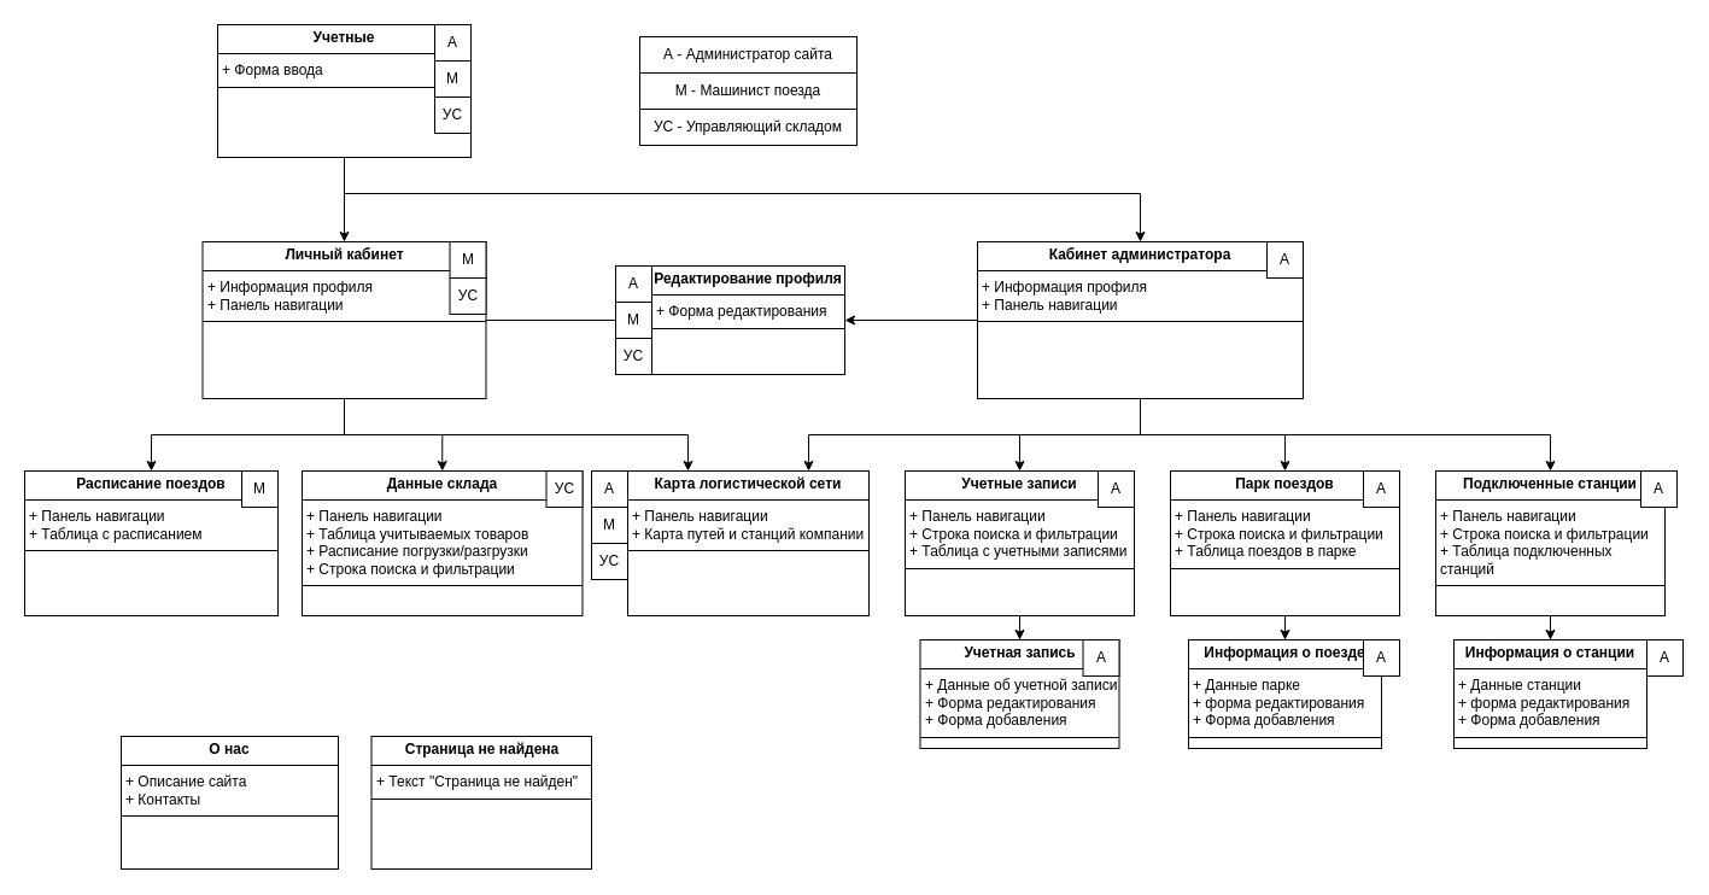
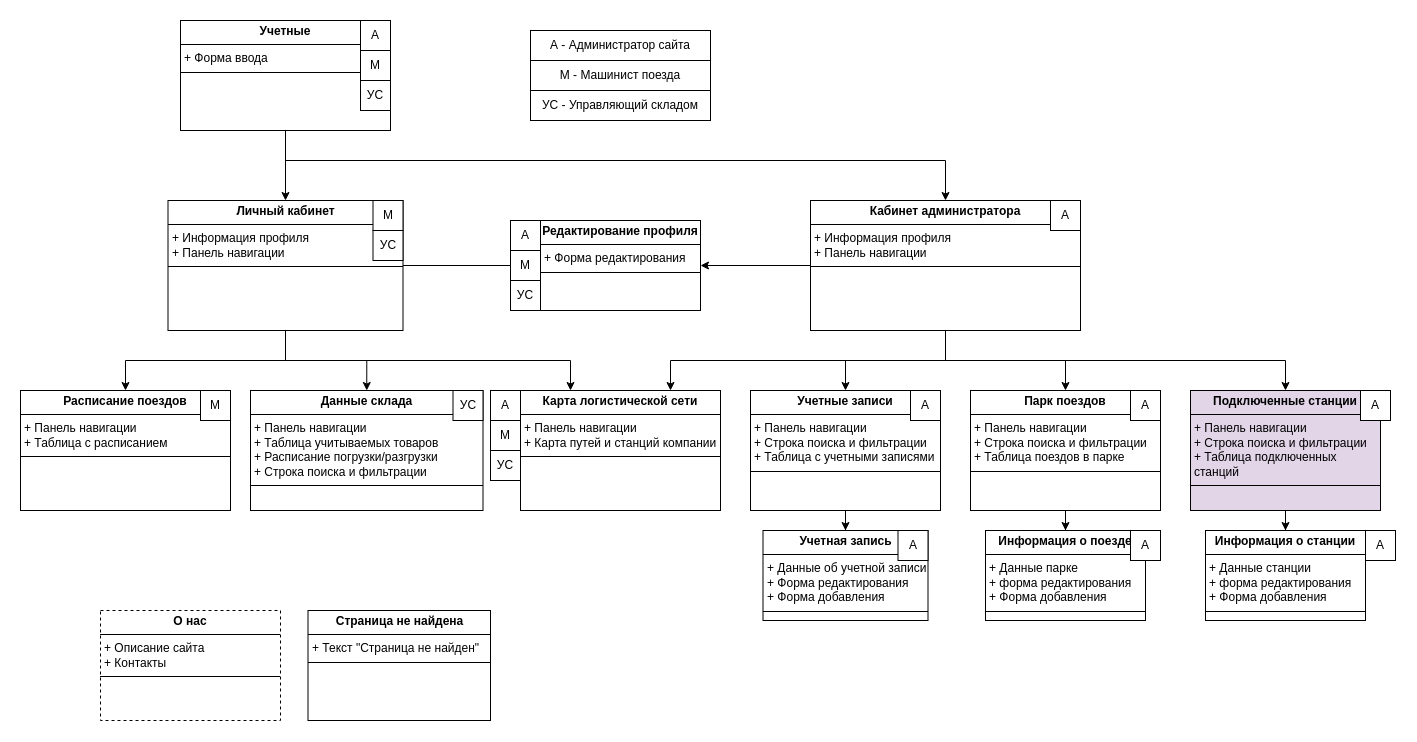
- <mxCell id="23" value="&lt;p style=&quot;margin:0px;margin-top:4px;text-align:center;&quot;&gt;&lt;b&gt;Подключенные станции&lt;/b&gt;&lt;/p&gt;&lt;hr size=&quot;1&quot; style=&quot;border-style:solid;&quot;&gt;&lt;p style=&quot;margin:0px;margin-left:4px;&quot;&gt;+&amp;nbsp;&lt;span style=&quot;background-color: initial;&quot;&gt;Панель навигации&lt;/span&gt;&lt;/p&gt;&lt;p style=&quot;margin:0px;margin-left:4px;&quot;&gt;&lt;span style=&quot;background-color: initial;&quot;&gt;+ Строка поиска и фильтрации&lt;/span&gt;&lt;/p&gt;&lt;p style=&quot;margin:0px;margin-left:4px;&quot;&gt;&lt;span style=&quot;background-color: initial;&quot;&gt;+ Таблица подключенных станций&lt;/span&gt;&lt;/p&gt;&lt;hr size=&quot;1&quot; style=&quot;border-style:solid;&quot;&gt;&lt;p style=&quot;margin:0px;margin-left:4px;&quot;&gt;&lt;br&gt;&lt;/p&gt;" style="verticalAlign=top;align=left;overflow=fill;html=1;whiteSpace=wrap;" vertex="1" parent="1"><mxGeometry x="1190" y="390" width="190" height="120" as="geometry" /></mxCell>
+ <mxCell id="23" value="&lt;p style=&quot;margin:0px;margin-top:4px;text-align:center;&quot;&gt;&lt;b&gt;Подключенные станции&lt;/b&gt;&lt;/p&gt;&lt;hr size=&quot;1&quot; style=&quot;border-style:solid;&quot;&gt;&lt;p style=&quot;margin:0px;margin-left:4px;&quot;&gt;+&amp;nbsp;&lt;span style=&quot;background-color: initial;&quot;&gt;Панель навигации&lt;/span&gt;&lt;/p&gt;&lt;p style=&quot;margin:0px;margin-left:4px;&quot;&gt;&lt;span style=&quot;background-color: initial;&quot;&gt;+ Строка поиска и фильтрации&lt;/span&gt;&lt;/p&gt;&lt;p style=&quot;margin:0px;margin-left:4px;&quot;&gt;&lt;span style=&quot;background-color: initial;&quot;&gt;+ Таблица подключенных станций&lt;/span&gt;&lt;/p&gt;&lt;hr size=&quot;1&quot; style=&quot;border-style:solid;&quot;&gt;&lt;p style=&quot;margin:0px;margin-left:4px;&quot;&gt;&lt;br&gt;&lt;/p&gt;" style="verticalAlign=top;align=left;overflow=fill;html=1;whiteSpace=wrap;fillColor=#e1d5e7;" vertex="1" parent="1"><mxGeometry x="1190" y="390" width="190" height="120" as="geometry" /></mxCell>
- <mxCell id="29" value="&lt;p style=&quot;margin:0px;margin-top:4px;text-align:center;&quot;&gt;&lt;b&gt;О нас&lt;/b&gt;&lt;/p&gt;&lt;hr size=&quot;1&quot; style=&quot;border-style:solid;&quot;&gt;&lt;p style=&quot;margin:0px;margin-left:4px;&quot;&gt;+ Описание сайта&lt;/p&gt;&lt;p style=&quot;margin:0px;margin-left:4px;&quot;&gt;+ Контакты&lt;/p&gt;&lt;hr size=&quot;1&quot; style=&quot;border-style:solid;&quot;&gt;&lt;p style=&quot;margin:0px;margin-left:4px;&quot;&gt;&lt;br&gt;&lt;/p&gt;" style="verticalAlign=top;align=left;overflow=fill;html=1;whiteSpace=wrap;" vertex="1" parent="1"><mxGeometry x="100" y="610" width="180" height="110" as="geometry" /></mxCell>
+ <mxCell id="29" value="&lt;p style=&quot;margin:0px;margin-top:4px;text-align:center;&quot;&gt;&lt;b&gt;О нас&lt;/b&gt;&lt;/p&gt;&lt;hr size=&quot;1&quot; style=&quot;border-style:solid;&quot;&gt;&lt;p style=&quot;margin:0px;margin-left:4px;&quot;&gt;+ Описание сайта&lt;/p&gt;&lt;p style=&quot;margin:0px;margin-left:4px;&quot;&gt;+ Контакты&lt;/p&gt;&lt;hr size=&quot;1&quot; style=&quot;border-style:solid;&quot;&gt;&lt;p style=&quot;margin:0px;margin-left:4px;&quot;&gt;&lt;br&gt;&lt;/p&gt;" style="verticalAlign=top;align=left;overflow=fill;html=1;whiteSpace=wrap;dashed=1;" vertex="1" parent="1"><mxGeometry x="100" y="610" width="180" height="110" as="geometry" /></mxCell>
